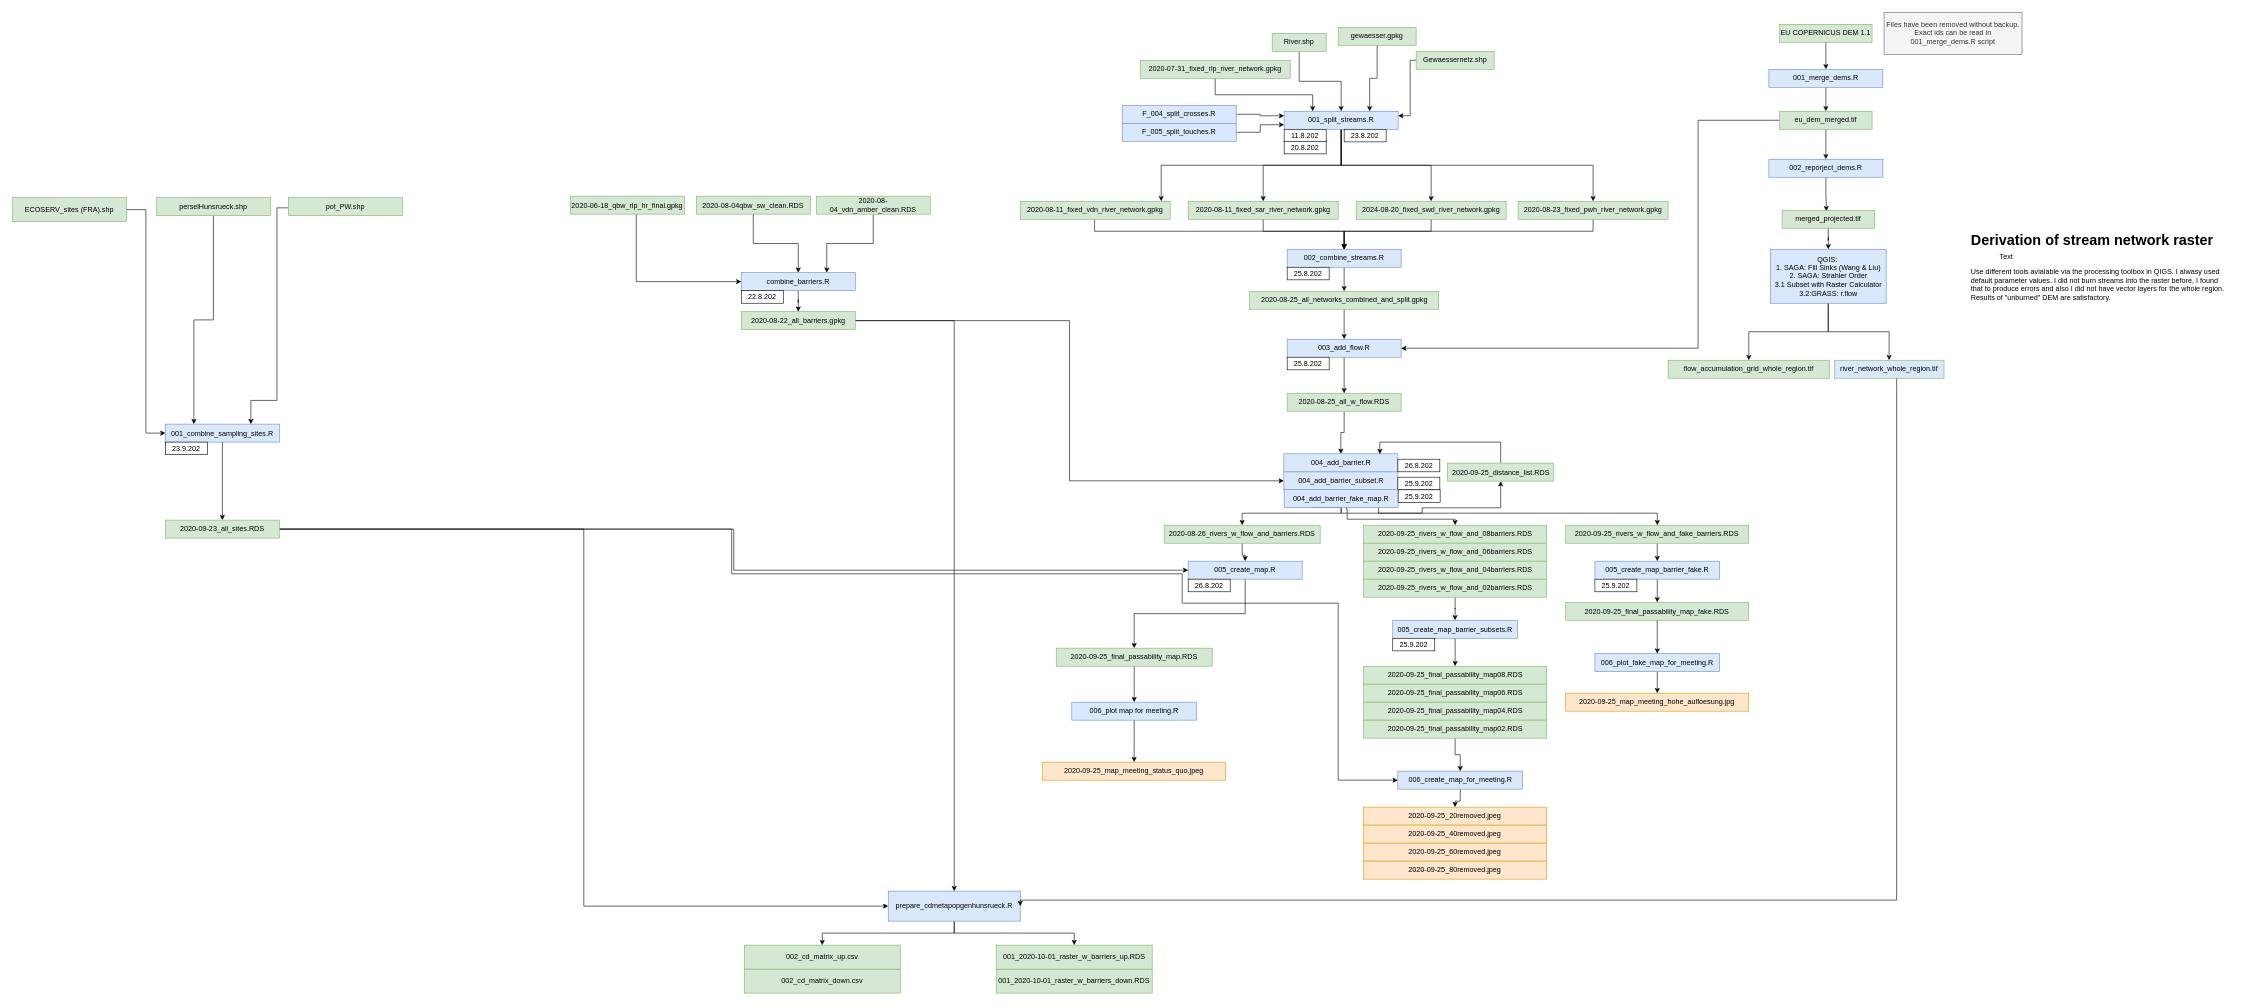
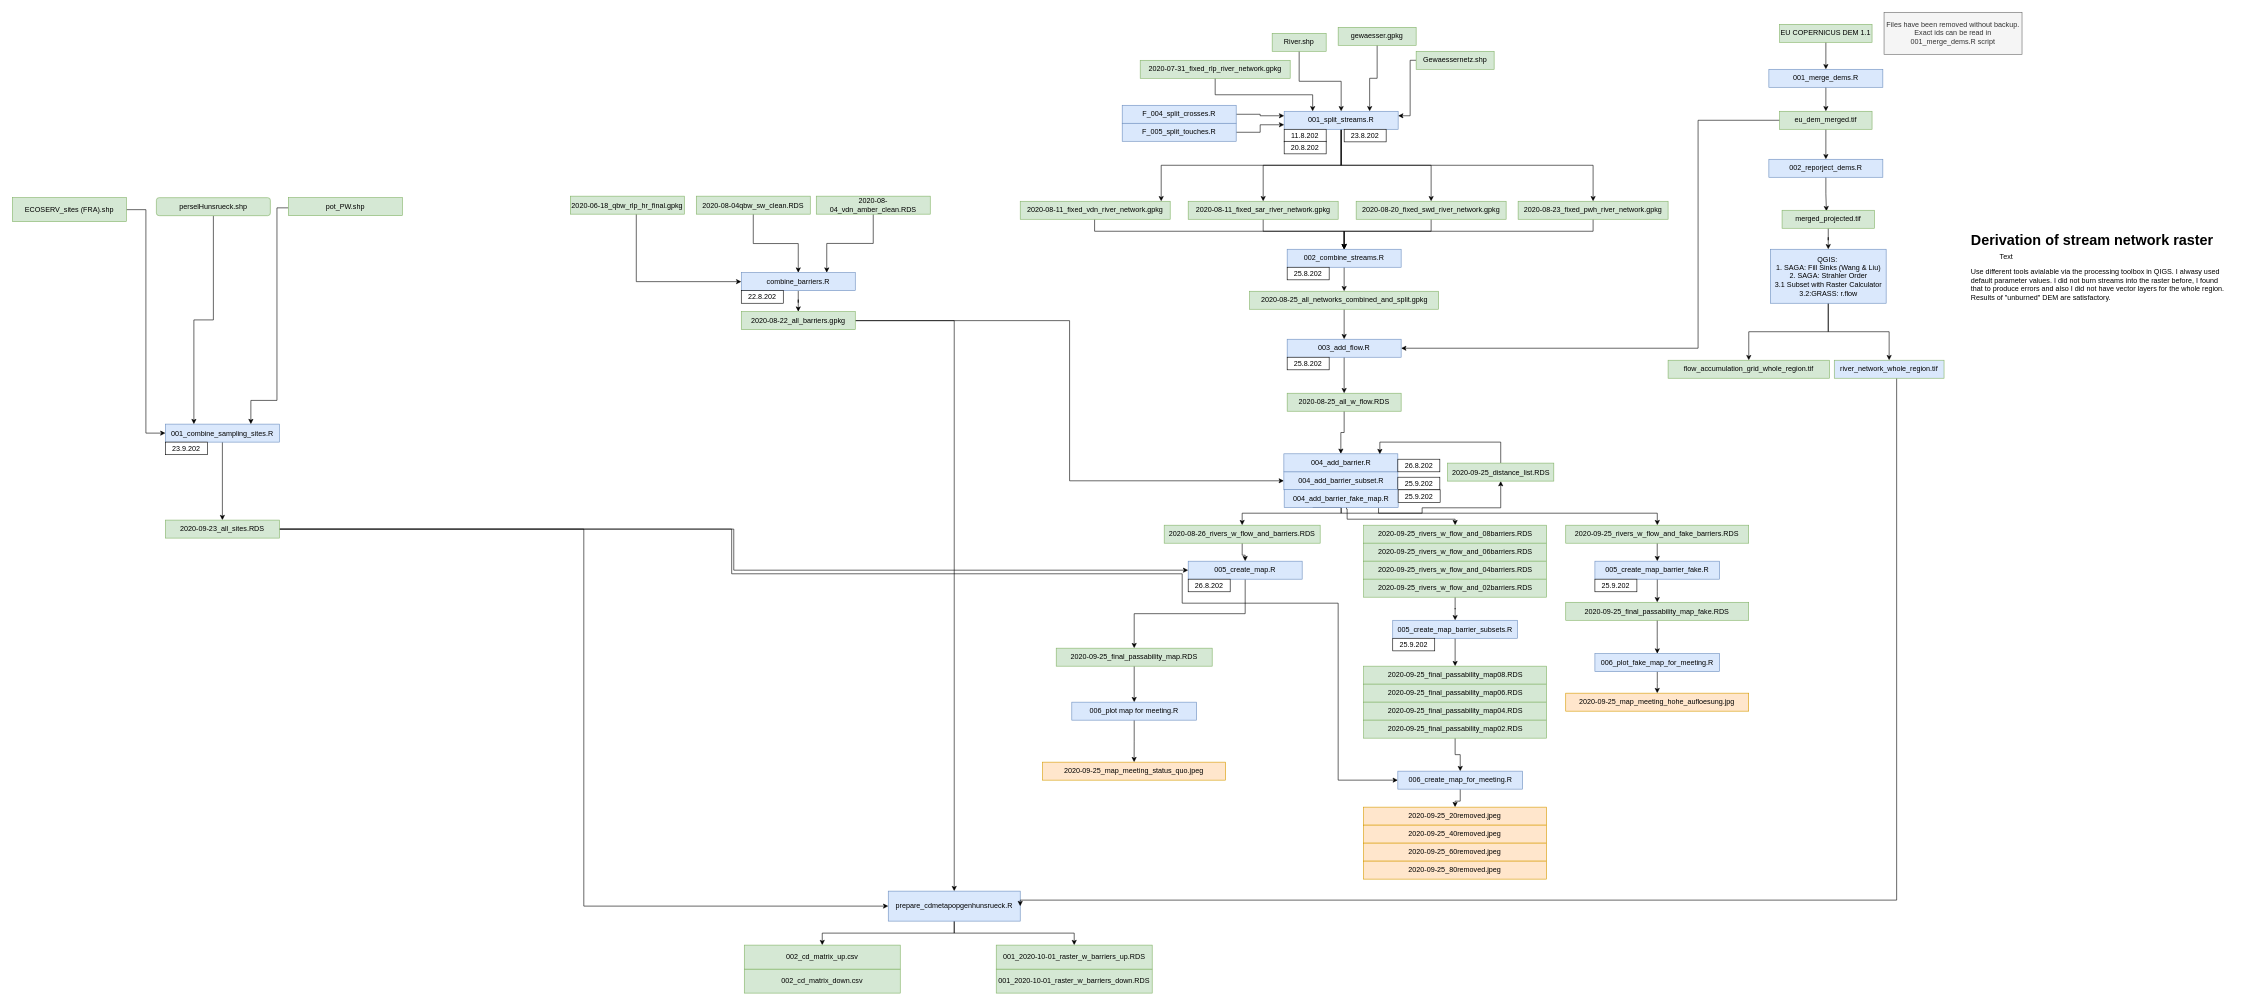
- <mxCell id="11" value="perselHunsrueck.shp" style="rounded=0;whiteSpace=wrap;html=1;fillColor=#d5e8d4;strokeColor=#82b366;" parent="1" vertex="1"><mxGeometry x="260" y="329" width="190" height="30" as="geometry" /></mxCell>
+ <mxCell id="11" value="perselHunsrueck.shp" style="whiteSpace=wrap;html=1;fillColor=#d5e8d4;strokeColor=#82b366;rounded=1;" parent="1" vertex="1"><mxGeometry x="260" y="329" width="190" height="30" as="geometry" /></mxCell>
- <mxCell id="64" value="2024-08-20_fixed_swd_river_network.gpkg" style="rounded=0;whiteSpace=wrap;html=1;fillColor=#d5e8d4;strokeColor=#82b366;" parent="1" vertex="1"><mxGeometry x="2260" y="335" width="250" height="30" as="geometry" /></mxCell>
+ <mxCell id="64" value="2020-08-20_fixed_swd_river_network.gpkg" style="rounded=0;whiteSpace=wrap;html=1;fillColor=#d5e8d4;strokeColor=#82b366;" parent="1" vertex="1"><mxGeometry x="2260" y="335" width="250" height="30" as="geometry" /></mxCell>
